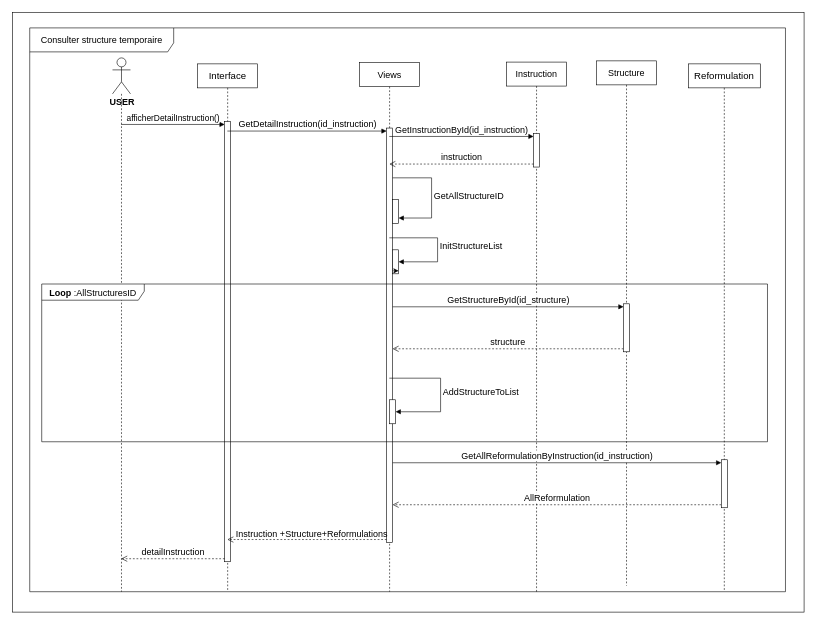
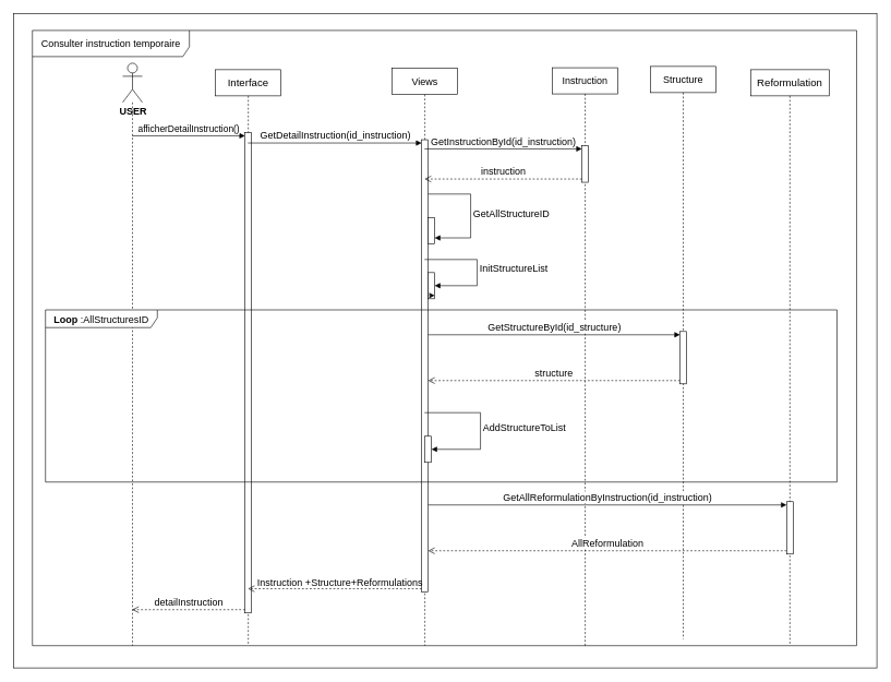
- <mxCell id="31" value="&lt;font style=&quot;font-size: 15px;&quot;&gt;Consulter structure temporaire&lt;/font&gt;" style="shape=umlFrame;whiteSpace=wrap;html=1;pointerEvents=0;recursiveResize=0;container=1;collapsible=0;width=240;height=40;" vertex="1" parent="1"><mxGeometry x="49" y="46" width="1260" height="940" as="geometry" /></mxCell>
+ <mxCell id="31" value="&lt;font style=&quot;font-size: 15px;&quot;&gt;Consulter instruction temporaire&lt;/font&gt;" style="shape=umlFrame;whiteSpace=wrap;html=1;pointerEvents=0;recursiveResize=0;container=1;collapsible=0;width=240;height=40;" vertex="1" parent="1"><mxGeometry x="49" y="46" width="1260" height="940" as="geometry" /></mxCell>
